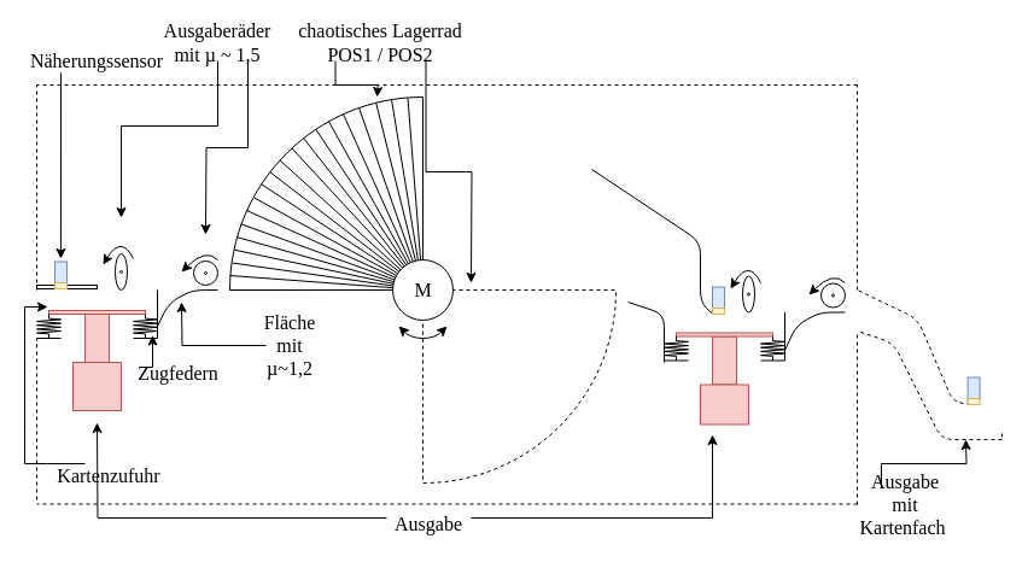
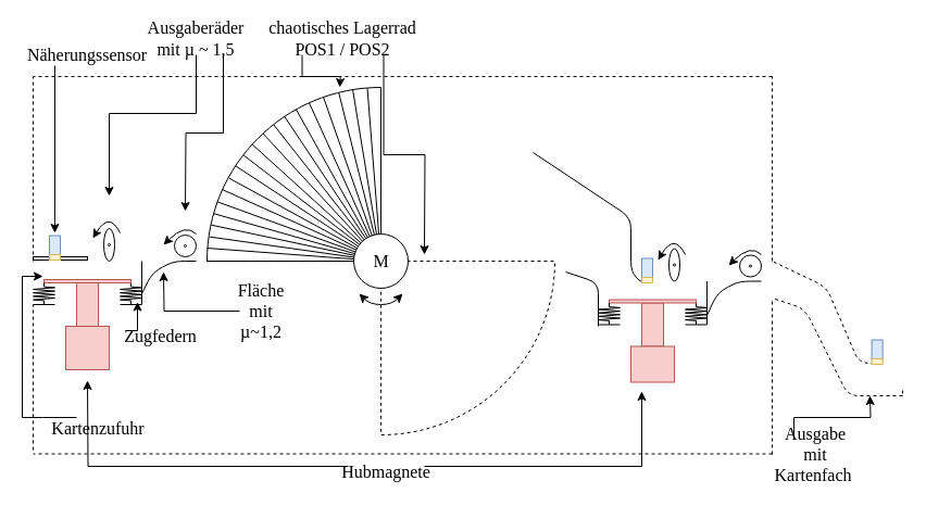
- <mxCell id="70" value="Ausgabe" style="text;html=1;strokeColor=none;fillColor=none;align=center;verticalAlign=middle;whiteSpace=wrap;rounded=0;fontFamily=Times New Roman;fontSize=16;" vertex="1" parent="1"><mxGeometry x="320" y="424" width="70" height="20" as="geometry" /></mxCell>
+ <mxCell id="70" value="Hubmagnete" style="text;html=1;strokeColor=none;fillColor=none;align=center;verticalAlign=middle;whiteSpace=wrap;rounded=0;fontFamily=Times New Roman;fontSize=16;" vertex="1" parent="1"><mxGeometry x="320" y="424" width="70" height="20" as="geometry" /></mxCell>
